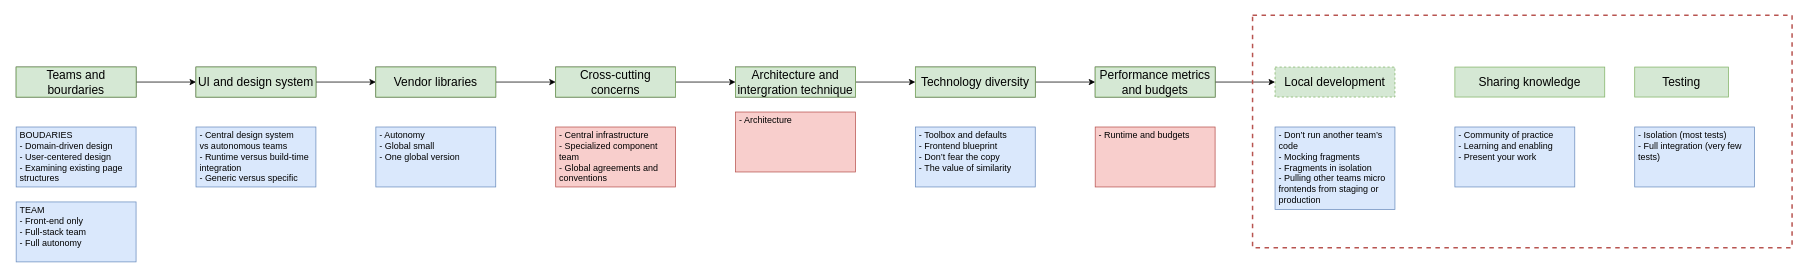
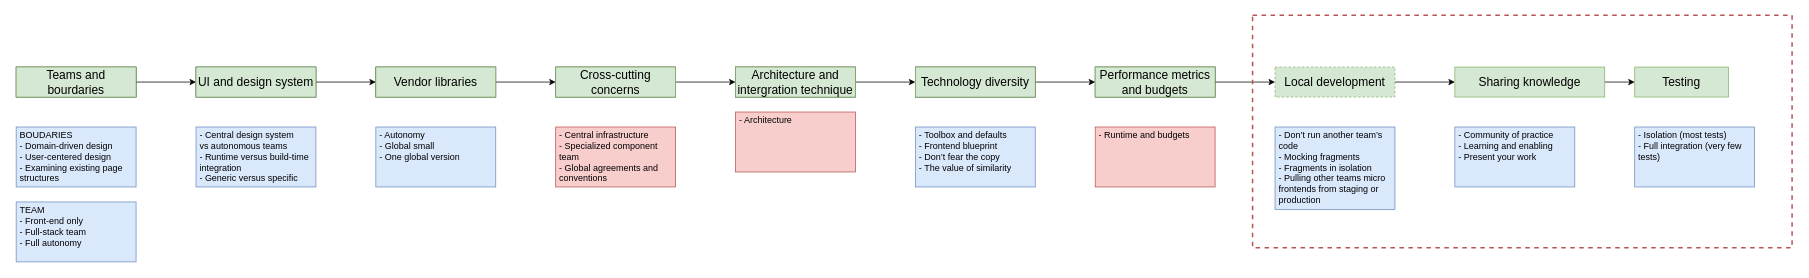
+ <mxCell id="18" style="edgeStyle=orthogonalEdgeStyle;rounded=0;orthogonalLoop=1;jettySize=auto;html=1;exitX=1;exitY=0.5;exitDx=0;exitDy=0;entryX=0;entryY=0.5;entryDx=0;entryDy=0;fontSize=16;" edge="1" parent="1" source="19" target="12"><mxGeometry relative="1" as="geometry" /></mxCell>
+ <mxCell id="11" style="edgeStyle=orthogonalEdgeStyle;rounded=0;orthogonalLoop=1;jettySize=auto;html=1;exitX=1;exitY=0.5;exitDx=0;exitDy=0;entryX=0;entryY=0.5;entryDx=0;entryDy=0;fontSize=16;" edge="1" parent="1" source="12" target="21"><mxGeometry relative="1" as="geometry" /></mxCell>
